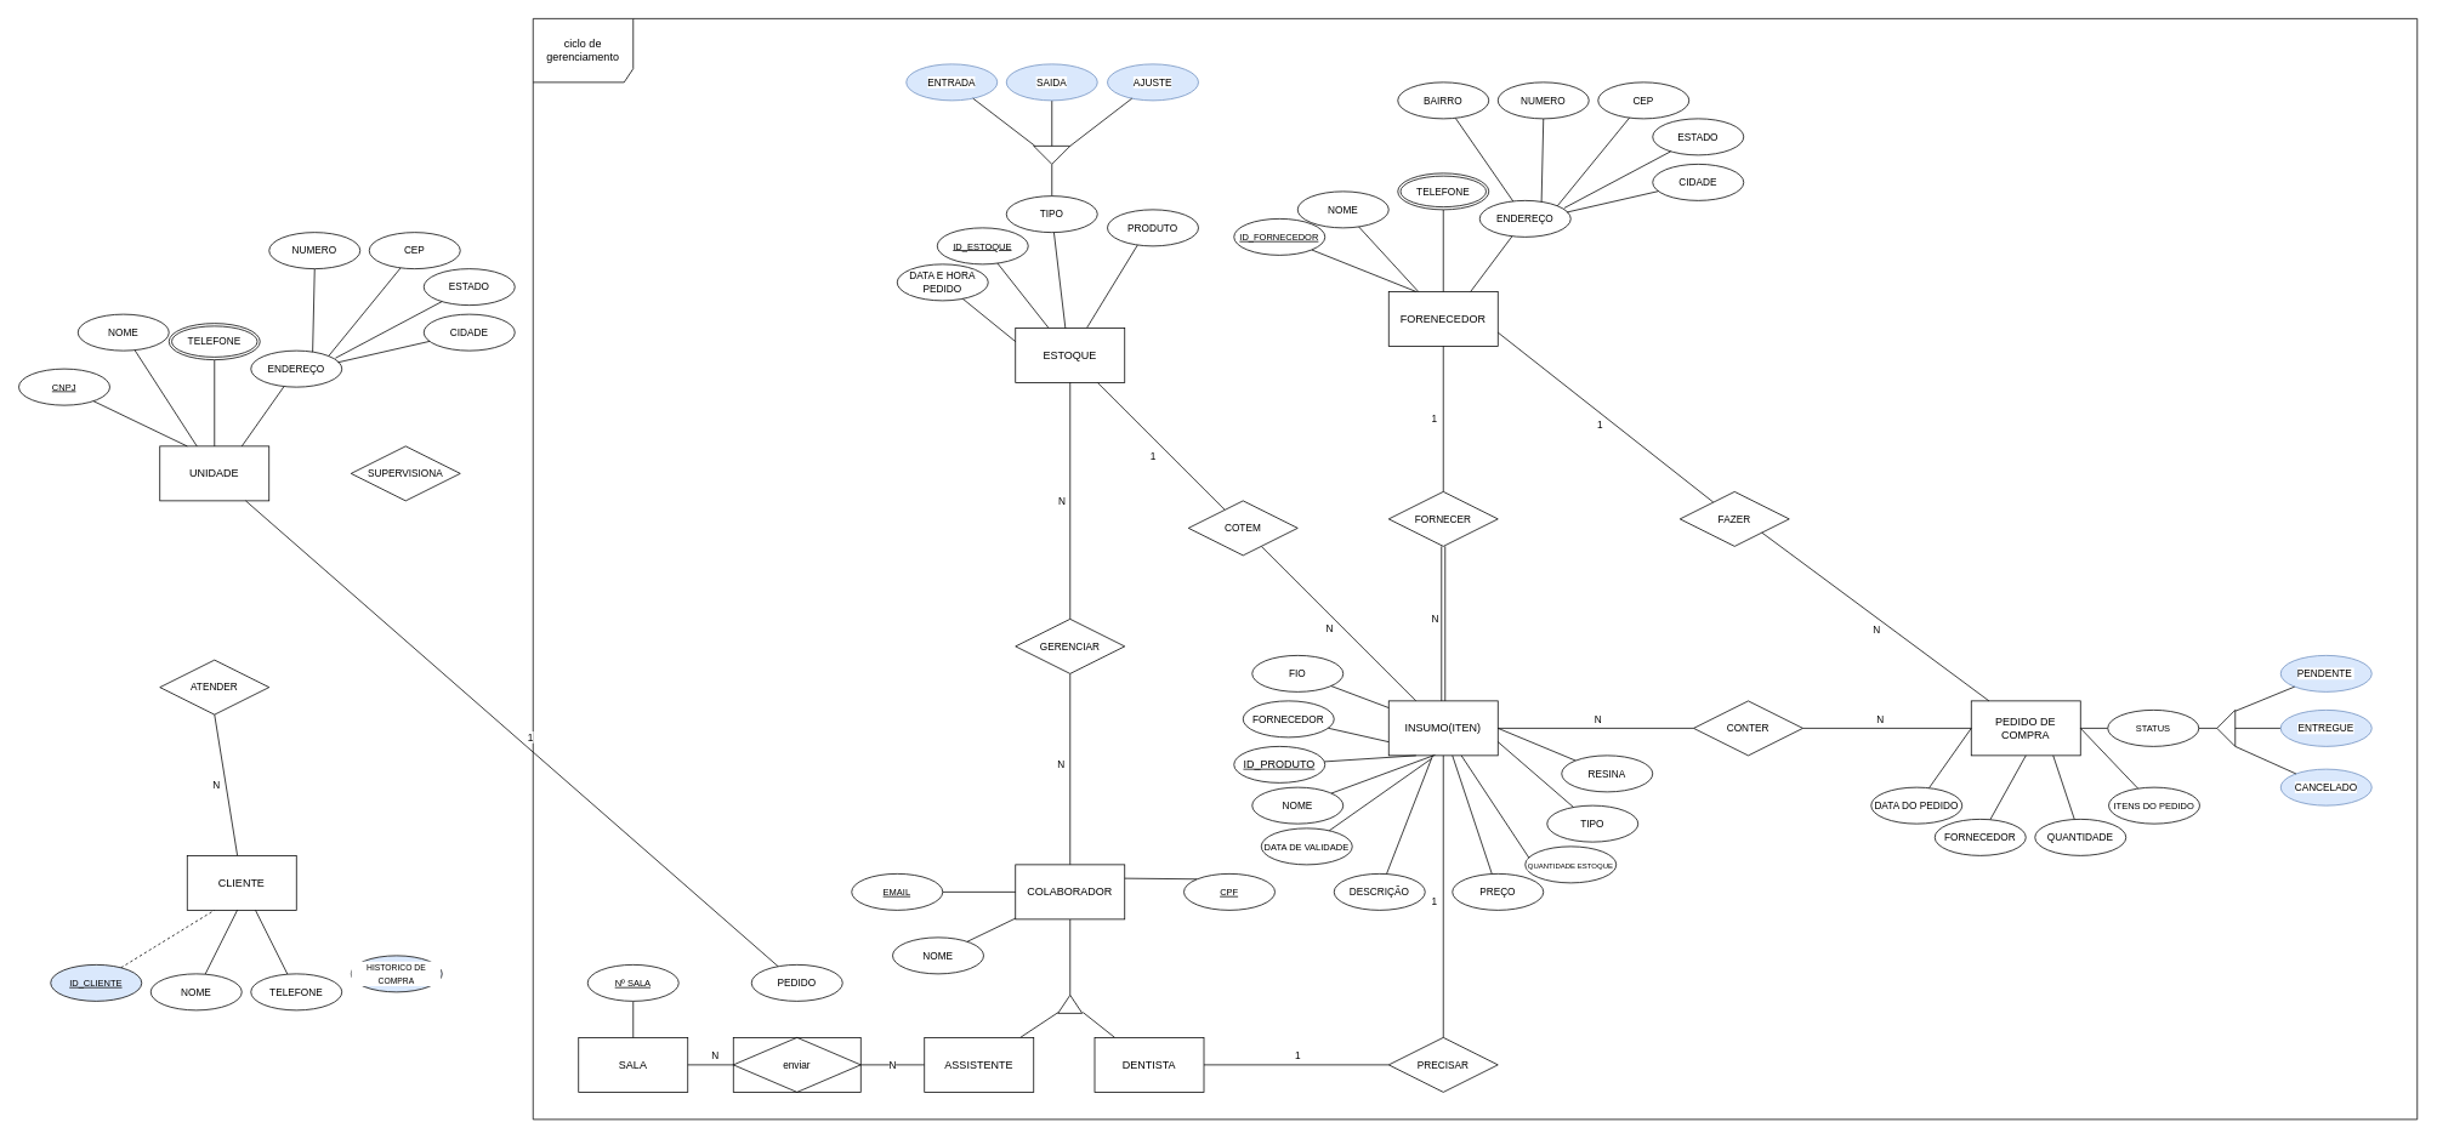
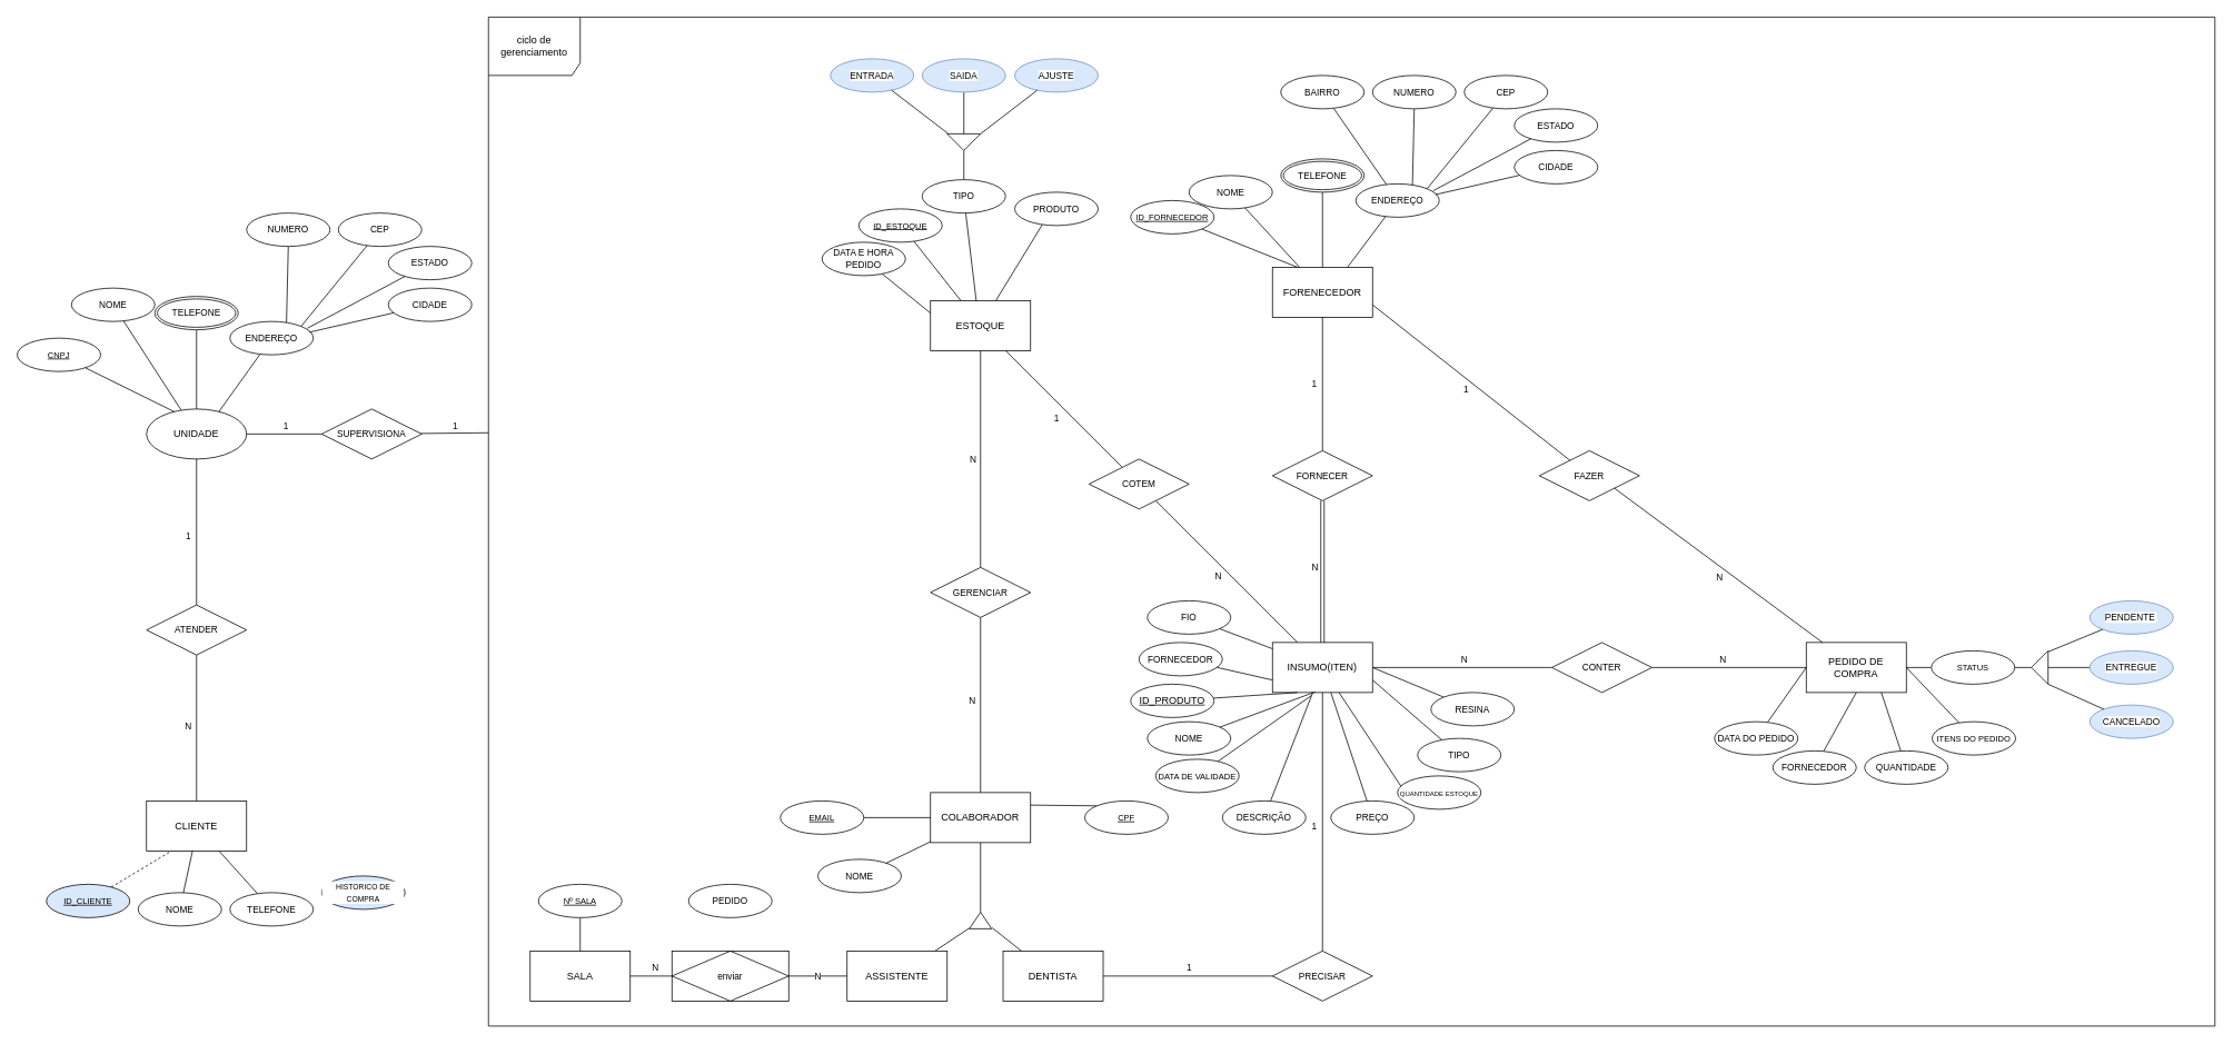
- <mxCell id="49" value="UNIDADE" style="rounded=0;whiteSpace=wrap;html=1;" vertex="1" parent="1"><mxGeometry x="175" y="490" width="120" height="60" as="geometry" /></mxCell>
+ <mxCell id="49" value="UNIDADE" style="ellipse;whiteSpace=wrap;html=1;" vertex="1" parent="1"><mxGeometry x="175" y="490" width="120" height="60" as="geometry" /></mxCell>
+ <mxCell id="144" value="1" style="edgeStyle=none;rounded=0;orthogonalLoop=1;jettySize=auto;html=1;entryX=0;entryY=0.412;entryDx=0;entryDy=0;entryPerimeter=0;strokeColor=default;align=center;verticalAlign=middle;fontFamily=Helvetica;fontSize=11;fontColor=default;labelBackgroundColor=default;endArrow=none;endFill=0;" edge="1" parent="1" source="146" target="143"><mxGeometry x="0.002" y="9" relative="1" as="geometry"><mxPoint as="offset" /></mxGeometry></mxCell>
+ <mxCell id="139" value="1" style="edgeStyle=none;rounded=0;orthogonalLoop=1;jettySize=auto;html=1;entryX=0.5;entryY=1;entryDx=0;entryDy=0;strokeColor=default;align=center;verticalAlign=middle;fontFamily=Helvetica;fontSize=11;fontColor=default;labelBackgroundColor=default;endArrow=none;endFill=0;" edge="1" parent="1" source="140" target="49"><mxGeometry x="-0.056" y="10" relative="1" as="geometry"><mxPoint as="offset" /></mxGeometry></mxCell>
- <mxCell id="145" value="1" style="edgeStyle=none;rounded=0;orthogonalLoop=1;jettySize=auto;html=1;strokeColor=default;align=center;verticalAlign=middle;fontFamily=Helvetica;fontSize=11;fontColor=default;labelBackgroundColor=default;endArrow=none;endFill=0;" edge="1" parent="1" source="49" target="148"><mxGeometry x="0.048" y="10" relative="1" as="geometry"><mxPoint x="295" y="515" as="sourcePoint" /><mxPoint x="885" y="519" as="targetPoint" /><mxPoint as="offset" /></mxGeometry></mxCell>
+ <mxCell id="145" value="1" style="edgeStyle=none;rounded=0;orthogonalLoop=1;jettySize=auto;html=1;entryX=0;entryY=0.5;entryDx=0;entryDy=0;strokeColor=default;align=center;verticalAlign=middle;fontFamily=Helvetica;fontSize=11;fontColor=default;labelBackgroundColor=default;endArrow=none;endFill=0;" edge="1" parent="1" source="49" target="146"><mxGeometry x="0.048" y="10" relative="1" as="geometry"><mxPoint x="295" y="515" as="sourcePoint" /><mxPoint x="885" y="519" as="targetPoint" /><mxPoint as="offset" /></mxGeometry></mxCell>
- <mxCell id="8" value="CLIENTE" style="rounded=0;whiteSpace=wrap;html=1;" parent="1" vertex="1"><mxGeometry x="205" y="940" width="120" height="60" as="geometry" /></mxCell>
+ <mxCell id="8" value="CLIENTE" style="rounded=0;whiteSpace=wrap;html=1;" parent="1" vertex="1"><mxGeometry x="175" y="960" width="120" height="60" as="geometry" /></mxCell>
